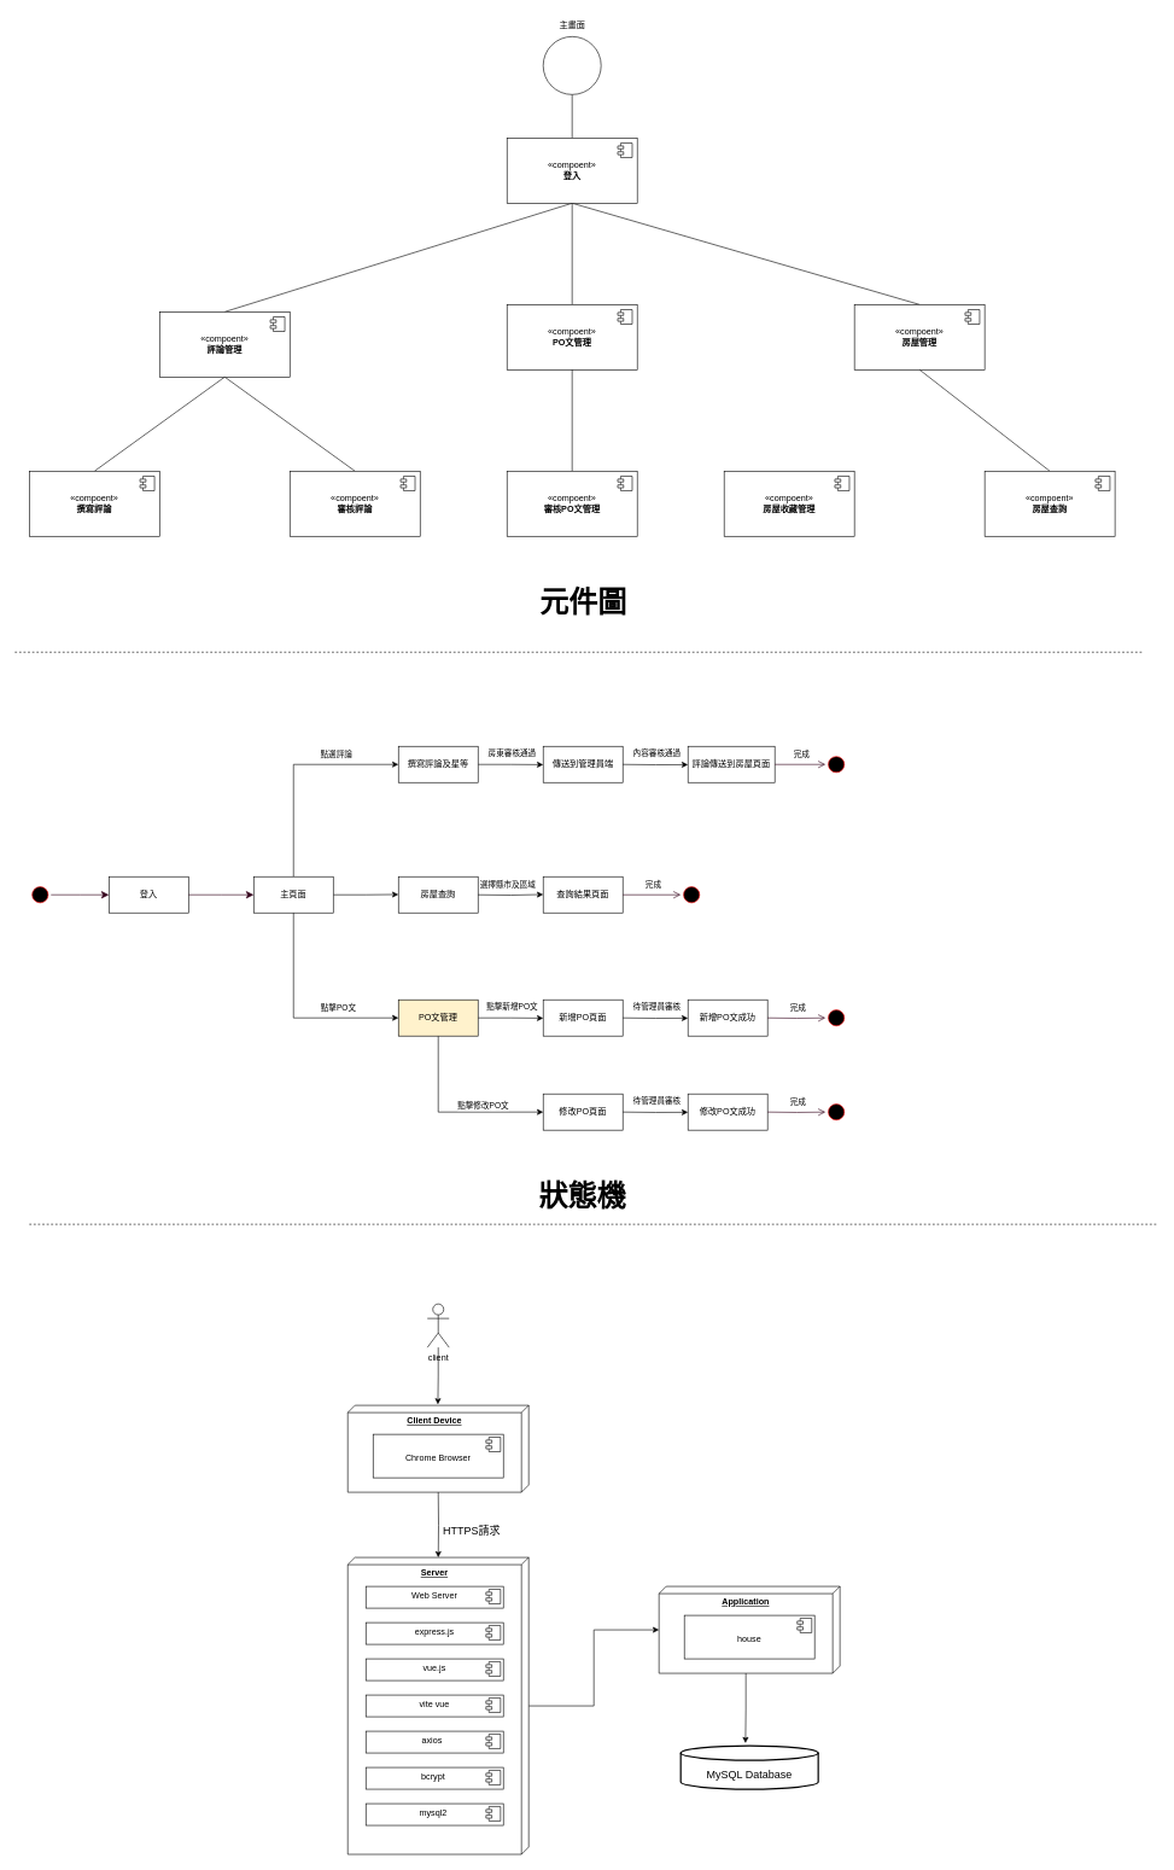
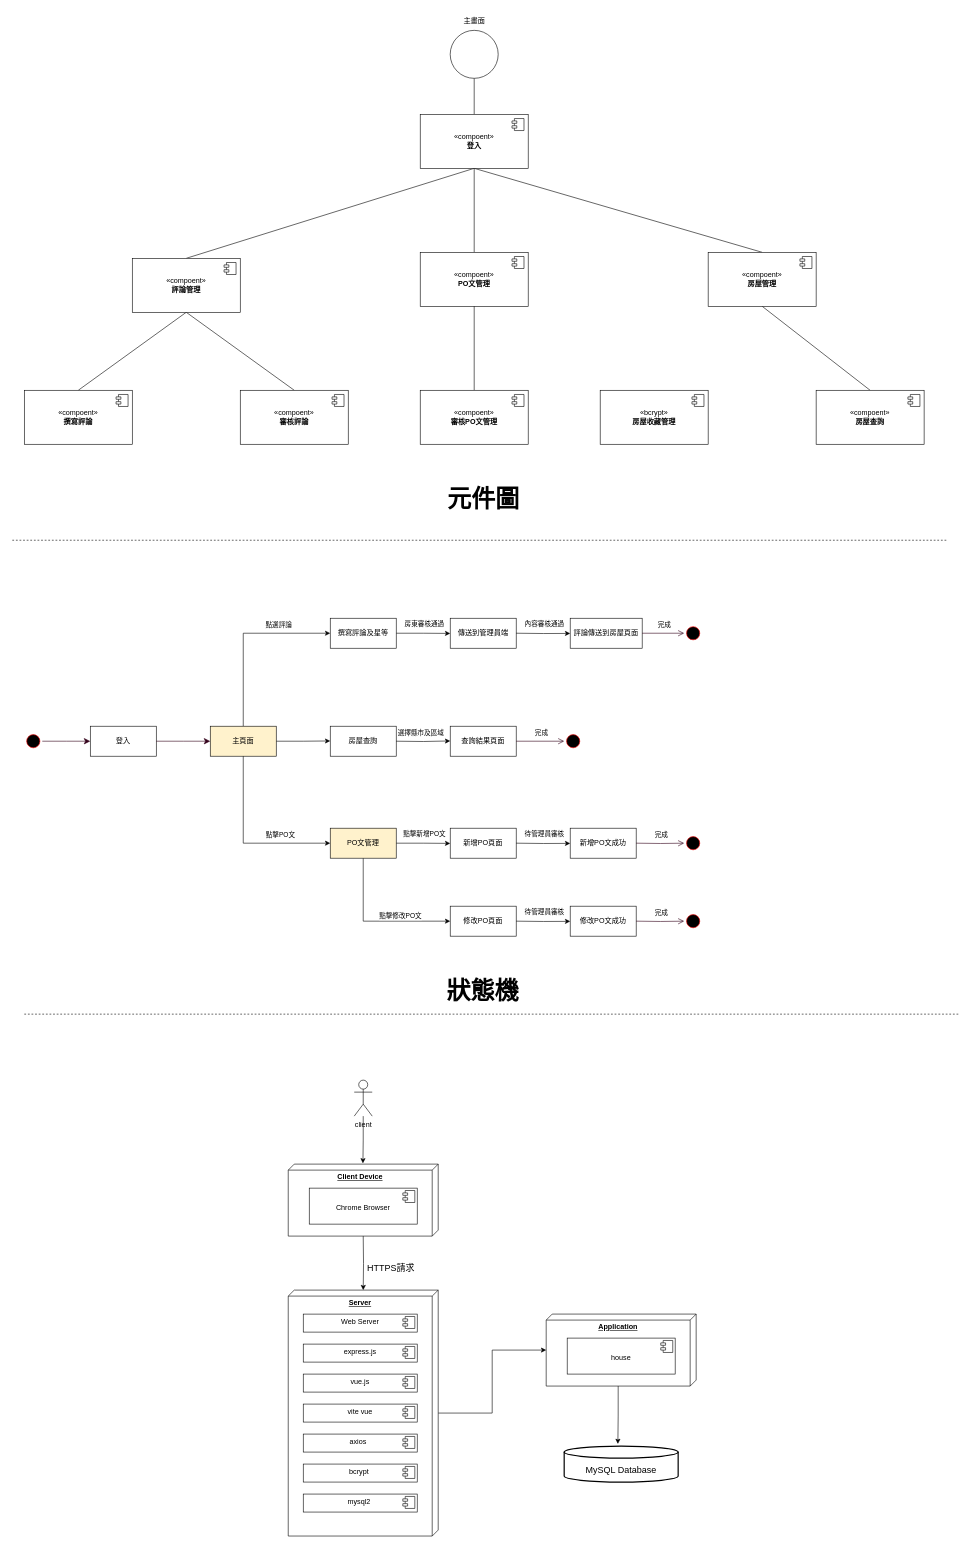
- <mxCell id="25" value="«compoent»&lt;br&gt;&lt;b&gt;房屋收藏管理&lt;/b&gt;" style="html=1;dropTarget=0;whiteSpace=wrap;" vertex="1" parent="1"><mxGeometry x="1000" y="650" width="180" height="90" as="geometry" /></mxCell>
+ <mxCell id="25" value="«bcrypt»&lt;br&gt;&lt;b&gt;房屋收藏管理&lt;/b&gt;" style="html=1;dropTarget=0;whiteSpace=wrap;" vertex="1" parent="1"><mxGeometry x="1000" y="650" width="180" height="90" as="geometry" /></mxCell>
- <mxCell id="39" value="主頁面" style="html=1;whiteSpace=wrap;" vertex="1" parent="1"><mxGeometry x="350" y="1210" width="110" height="50" as="geometry" /></mxCell>
+ <mxCell id="39" value="主頁面" style="html=1;whiteSpace=wrap;fillColor=#fff2cc;" vertex="1" parent="1"><mxGeometry x="350" y="1210" width="110" height="50" as="geometry" /></mxCell>
